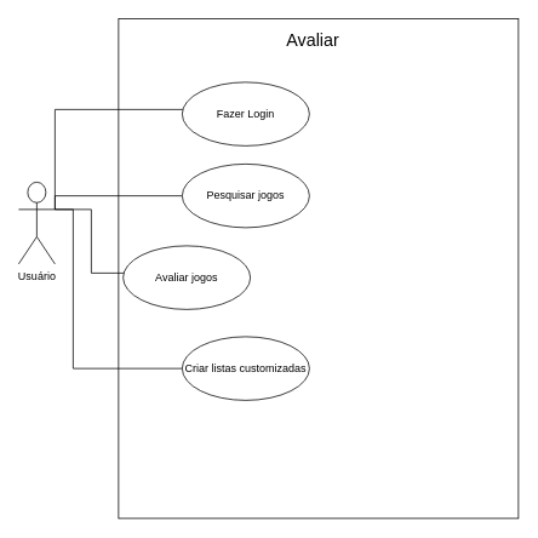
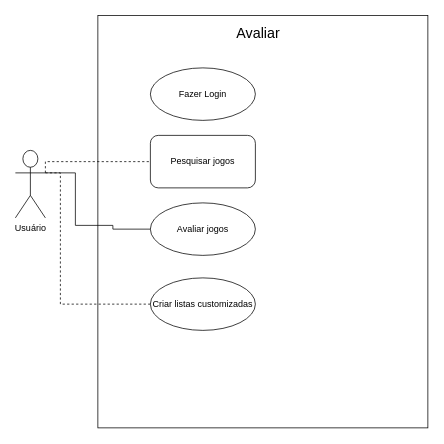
- <mxCell id="3" style="edgeStyle=orthogonalEdgeStyle;rounded=0;orthogonalLoop=1;jettySize=auto;html=1;exitX=1;exitY=0.333;exitDx=0;exitDy=0;exitPerimeter=0;endArrow=none;endFill=0;" edge="1" parent="1" source="7" target="8"><mxGeometry relative="1" as="geometry"><Array as="points"><mxPoint x="60" y="120" /></Array></mxGeometry></mxCell>
- <mxCell id="4" style="edgeStyle=orthogonalEdgeStyle;rounded=0;orthogonalLoop=1;jettySize=auto;html=1;exitX=1;exitY=0.333;exitDx=0;exitDy=0;exitPerimeter=0;endArrow=none;endFill=0;" edge="1" parent="1" source="7" target="10"><mxGeometry relative="1" as="geometry"><Array as="points"><mxPoint x="60" y="215" /></Array></mxGeometry></mxCell>
+ <mxCell id="4" style="edgeStyle=orthogonalEdgeStyle;rounded=0;orthogonalLoop=1;jettySize=auto;html=1;exitX=1;exitY=0.333;exitDx=0;exitDy=0;exitPerimeter=0;endArrow=none;endFill=0;dashed=1;" edge="1" parent="1" source="7" target="10"><mxGeometry relative="1" as="geometry"><Array as="points"><mxPoint x="60" y="215" /></Array></mxGeometry></mxCell>
- <mxCell id="10" value="Pesquisar jogos" style="ellipse;whiteSpace=wrap;html=1;" vertex="1" parent="1"><mxGeometry x="200" y="180" width="140" height="70" as="geometry" /></mxCell>
+ <mxCell id="10" value="Pesquisar jogos" style="whiteSpace=wrap;html=1;rounded=1;" vertex="1" parent="1"><mxGeometry x="200" y="180" width="140" height="70" as="geometry" /></mxCell>
- <mxCell id="12" value="Avaliar jogos" style="ellipse;whiteSpace=wrap;html=1;" vertex="1" parent="1"><mxGeometry x="135" y="270" width="140" height="70" as="geometry" /></mxCell>
+ <mxCell id="12" value="Avaliar jogos" style="ellipse;whiteSpace=wrap;html=1;" vertex="1" parent="1"><mxGeometry x="200" y="270" width="140" height="70" as="geometry" /></mxCell>
- <mxCell id="6" style="edgeStyle=orthogonalEdgeStyle;rounded=0;orthogonalLoop=1;jettySize=auto;html=1;exitX=1;exitY=0.333;exitDx=0;exitDy=0;exitPerimeter=0;endArrow=none;endFill=0;" edge="1" parent="1" source="7" target="11"><mxGeometry relative="1" as="geometry"><Array as="points"><mxPoint x="80" y="230" /><mxPoint x="80" y="405" /></Array></mxGeometry></mxCell>
+ <mxCell id="6" style="edgeStyle=orthogonalEdgeStyle;rounded=0;orthogonalLoop=1;jettySize=auto;html=1;exitX=1;exitY=0.333;exitDx=0;exitDy=0;exitPerimeter=0;endArrow=none;endFill=0;dashed=1;" edge="1" parent="1" source="7" target="11"><mxGeometry relative="1" as="geometry"><Array as="points"><mxPoint x="80" y="230" /><mxPoint x="80" y="405" /></Array></mxGeometry></mxCell>
